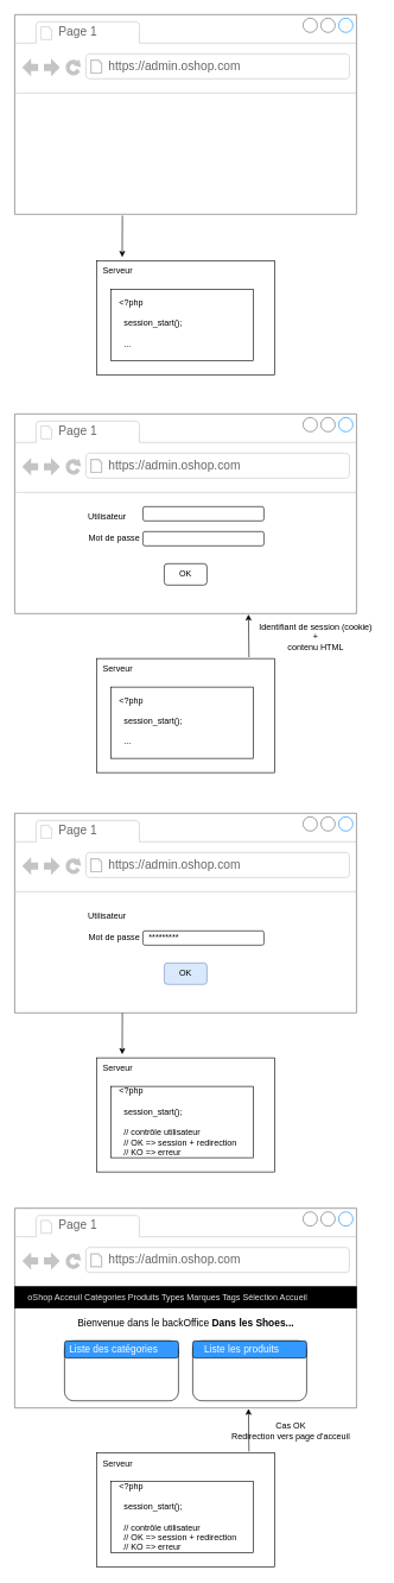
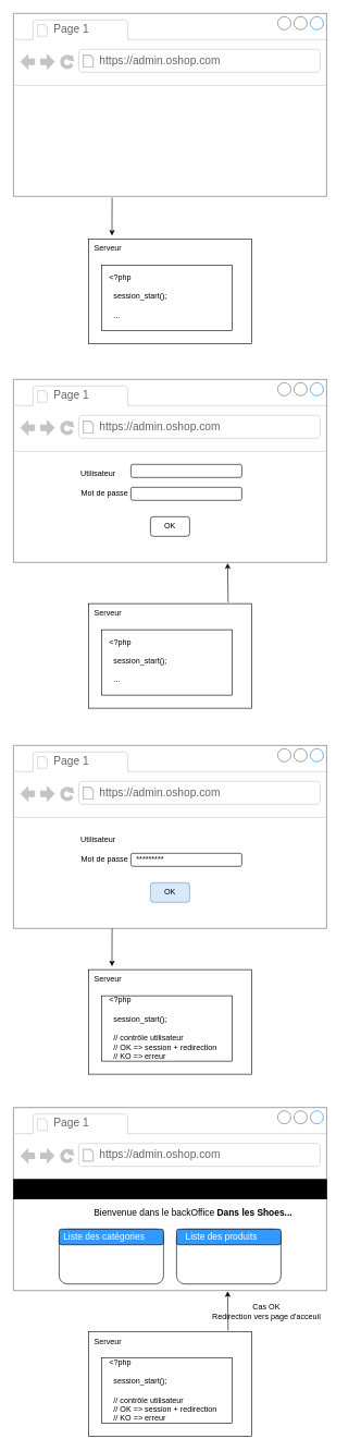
- <mxCell id="24" value="Identifiant de session (cookie)&lt;br&gt;+&lt;br&gt;contenu HTML" style="text;html=1;strokeColor=none;fillColor=none;align=center;verticalAlign=middle;whiteSpace=wrap;rounded=0;" vertex="1" parent="1"><mxGeometry x="355" y="878.04" width="176" height="30" as="geometry" /></mxCell>
- <mxCell id="42" value="oShop Acceuil Catégories Produits Types Marques Tags Sélection Accueil" style="text;html=1;strokeColor=none;fillColor=none;align=center;verticalAlign=middle;whiteSpace=wrap;rounded=0;fontColor=#E6E6E6;" vertex="1" parent="38"><mxGeometry x="10" y="110" width="410" height="30" as="geometry" /></mxCell>
- <mxCell id="43" value="&lt;font style=&quot;font-size: 14px;&quot;&gt;Bienvenue dans le backOffice&lt;b&gt; Dans les Shoes...&lt;/b&gt;&lt;/font&gt;" style="text;html=1;strokeColor=none;fillColor=none;align=center;verticalAlign=middle;whiteSpace=wrap;rounded=0;fontColor=#000000;" vertex="1" parent="38"><mxGeometry x="77.5" y="146" width="325" height="30" as="geometry" /></mxCell>
+ <mxCell id="43" value="&lt;font style=&quot;font-size: 14px;&quot;&gt;Bienvenue dans le backOffice&lt;b&gt; Dans les Shoes...&lt;/b&gt;&lt;/font&gt;" style="text;html=1;strokeColor=none;fillColor=none;align=center;verticalAlign=middle;whiteSpace=wrap;rounded=0;fontColor=#000000;" vertex="1" parent="38"><mxGeometry x="112.5" y="146" width="325" height="30" as="geometry" /></mxCell>
- <mxCell id="50" value="Liste les produits" style="text;html=1;strokeColor=none;fillColor=none;align=center;verticalAlign=middle;whiteSpace=wrap;rounded=0;fontSize=14;fontColor=#FFFFFF;" vertex="1" parent="44"><mxGeometry x="180" width="137.5" height="30" as="geometry" /></mxCell>
+ <mxCell id="50" value="Liste des produits" style="text;html=1;strokeColor=none;fillColor=none;align=center;verticalAlign=middle;whiteSpace=wrap;rounded=0;fontSize=14;fontColor=#FFFFFF;" vertex="1" parent="44"><mxGeometry x="180" width="137.5" height="30" as="geometry" /></mxCell>
